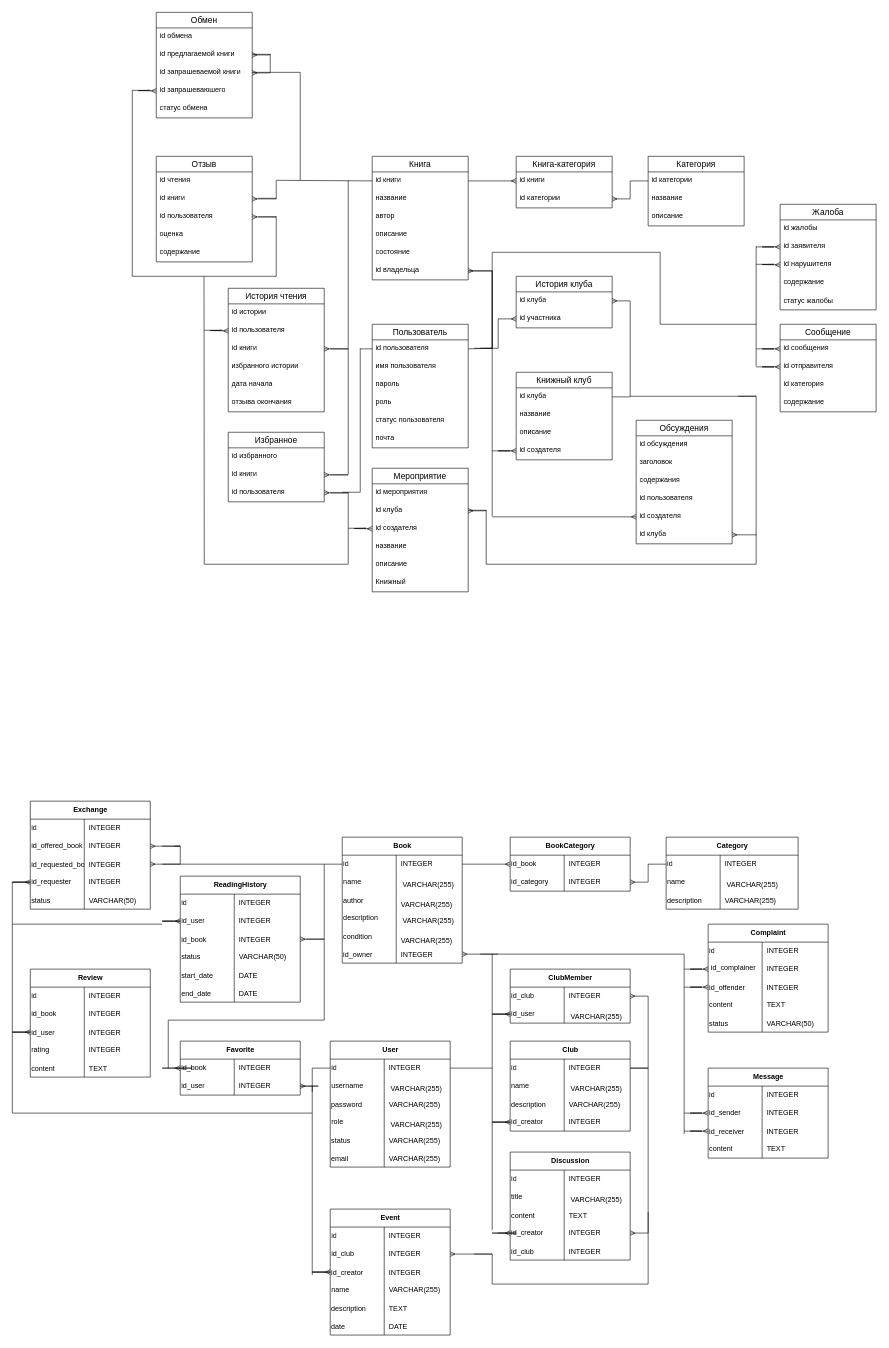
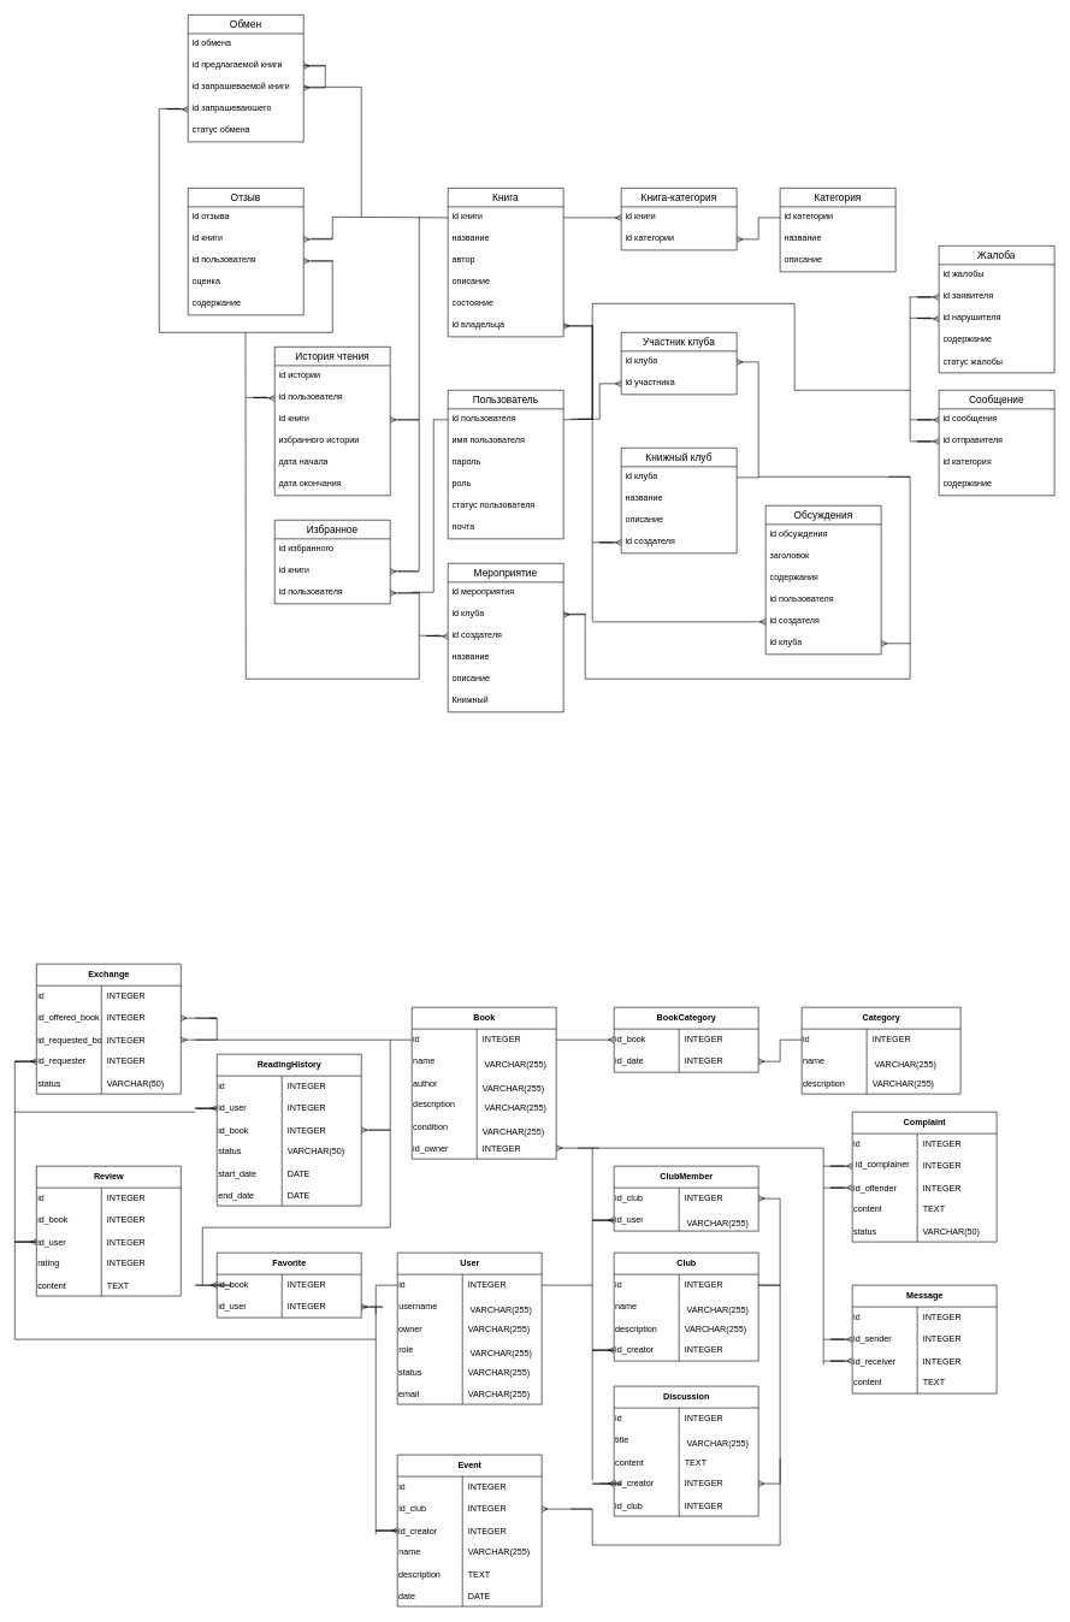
- <mxCell id="32" value="id чтения" style="text;strokeColor=none;fillColor=none;spacingLeft=4;spacingRight=4;overflow=hidden;rotatable=0;points=[[0,0.5],[1,0.5]];portConstraint=eastwest;fontSize=12;whiteSpace=wrap;html=1;" vertex="1" parent="31"><mxGeometry y="26" width="160" height="30" as="geometry" /></mxCell>
+ <mxCell id="32" value="id отзыва" style="text;strokeColor=none;fillColor=none;spacingLeft=4;spacingRight=4;overflow=hidden;rotatable=0;points=[[0,0.5],[1,0.5]];portConstraint=eastwest;fontSize=12;whiteSpace=wrap;html=1;" vertex="1" parent="31"><mxGeometry y="26" width="160" height="30" as="geometry" /></mxCell>
- <mxCell id="51" value="История клуба" style="swimlane;fontStyle=0;childLayout=stackLayout;horizontal=1;startSize=26;horizontalStack=0;resizeParent=1;resizeParentMax=0;resizeLast=0;collapsible=1;marginBottom=0;align=center;fontSize=14;" vertex="1" parent="1"><mxGeometry x="860" y="460" width="160" height="86" as="geometry" /></mxCell>
+ <mxCell id="51" value="Участник клуба" style="swimlane;fontStyle=0;childLayout=stackLayout;horizontal=1;startSize=26;horizontalStack=0;resizeParent=1;resizeParentMax=0;resizeLast=0;collapsible=1;marginBottom=0;align=center;fontSize=14;" vertex="1" parent="1"><mxGeometry x="860" y="460" width="160" height="86" as="geometry" /></mxCell>
- <mxCell id="30" value="отзыва окончания" style="text;strokeColor=none;fillColor=none;spacingLeft=4;spacingRight=4;overflow=hidden;rotatable=0;points=[[0,0.5],[1,0.5]];portConstraint=eastwest;fontSize=12;whiteSpace=wrap;html=1;" vertex="1" parent="24"><mxGeometry y="176" width="160" height="30" as="geometry" /></mxCell>
+ <mxCell id="30" value="дата окончания" style="text;strokeColor=none;fillColor=none;spacingLeft=4;spacingRight=4;overflow=hidden;rotatable=0;points=[[0,0.5],[1,0.5]];portConstraint=eastwest;fontSize=12;whiteSpace=wrap;html=1;" vertex="1" parent="24"><mxGeometry y="176" width="160" height="30" as="geometry" /></mxCell>
- <mxCell id="184" value="id_category" style="shape=partialRectangle;connectable=0;fillColor=none;top=0;left=0;bottom=0;right=0;editable=1;overflow=hidden;whiteSpace=wrap;html=1;align=left;" vertex="1" parent="183"><mxGeometry width="90" height="30" as="geometry"><mxRectangle width="90" height="30" as="alternateBounds" /></mxGeometry></mxCell>
+ <mxCell id="184" value="id_date" style="shape=partialRectangle;connectable=0;fillColor=none;top=0;left=0;bottom=0;right=0;editable=1;overflow=hidden;whiteSpace=wrap;html=1;align=left;" vertex="1" parent="183"><mxGeometry width="90" height="30" as="geometry"><mxRectangle width="90" height="30" as="alternateBounds" /></mxGeometry></mxCell>
- <mxCell id="158" value="password" style="shape=partialRectangle;connectable=0;fillColor=none;top=0;left=0;bottom=0;right=0;editable=1;overflow=hidden;align=left;" vertex="1" parent="157"><mxGeometry width="90" height="30" as="geometry"><mxRectangle width="90" height="30" as="alternateBounds" /></mxGeometry></mxCell>
+ <mxCell id="158" value="owner" style="shape=partialRectangle;connectable=0;fillColor=none;top=0;left=0;bottom=0;right=0;editable=1;overflow=hidden;align=left;" vertex="1" parent="157"><mxGeometry width="90" height="30" as="geometry"><mxRectangle width="90" height="30" as="alternateBounds" /></mxGeometry></mxCell>
